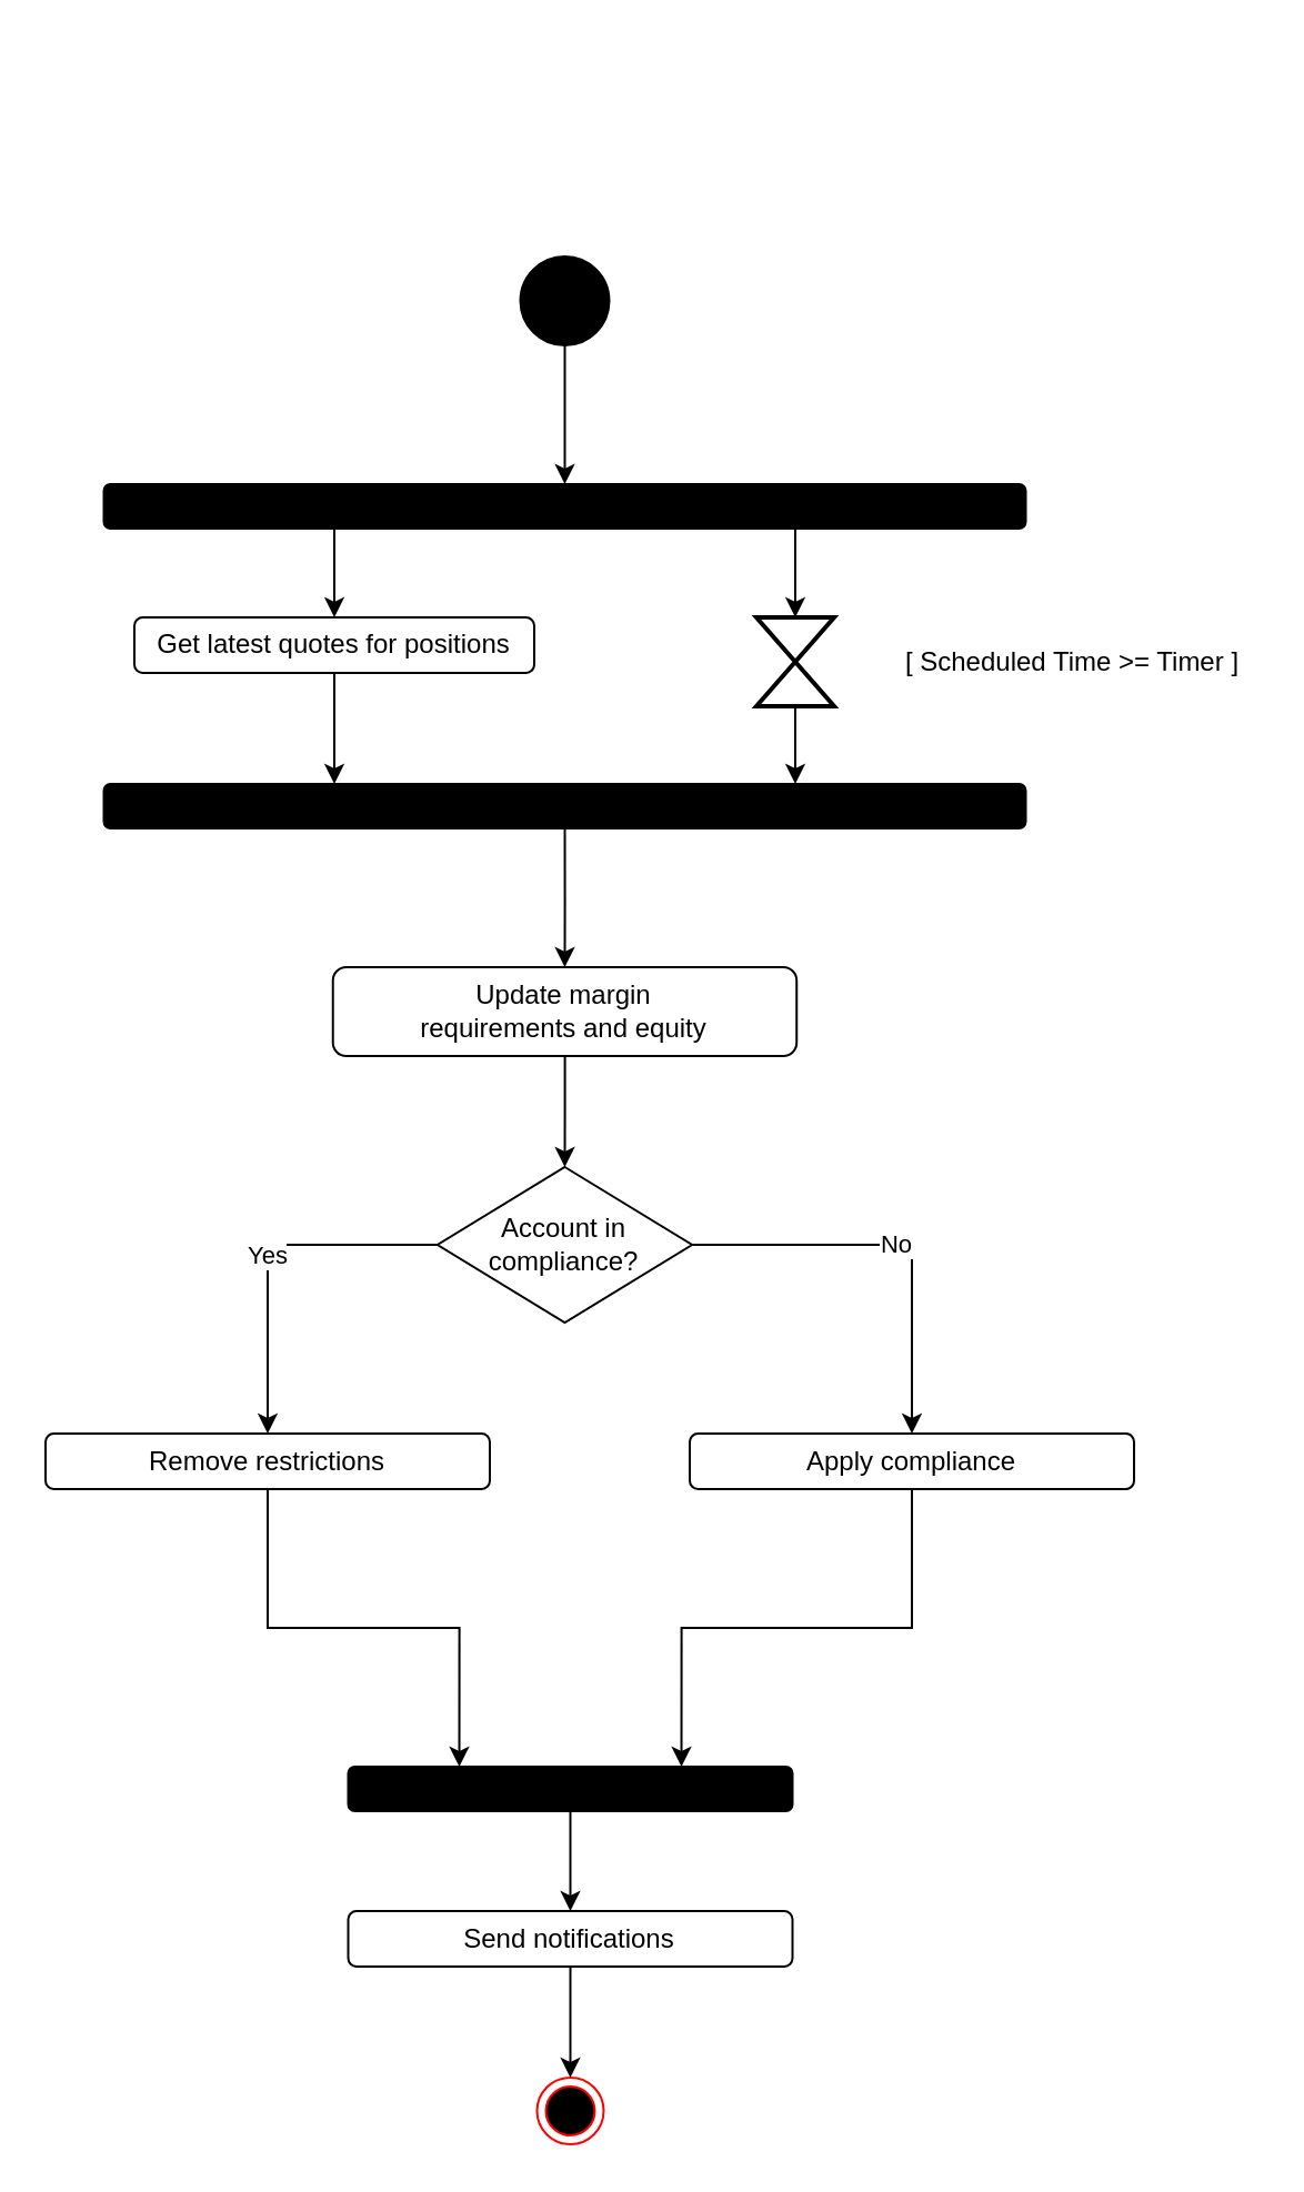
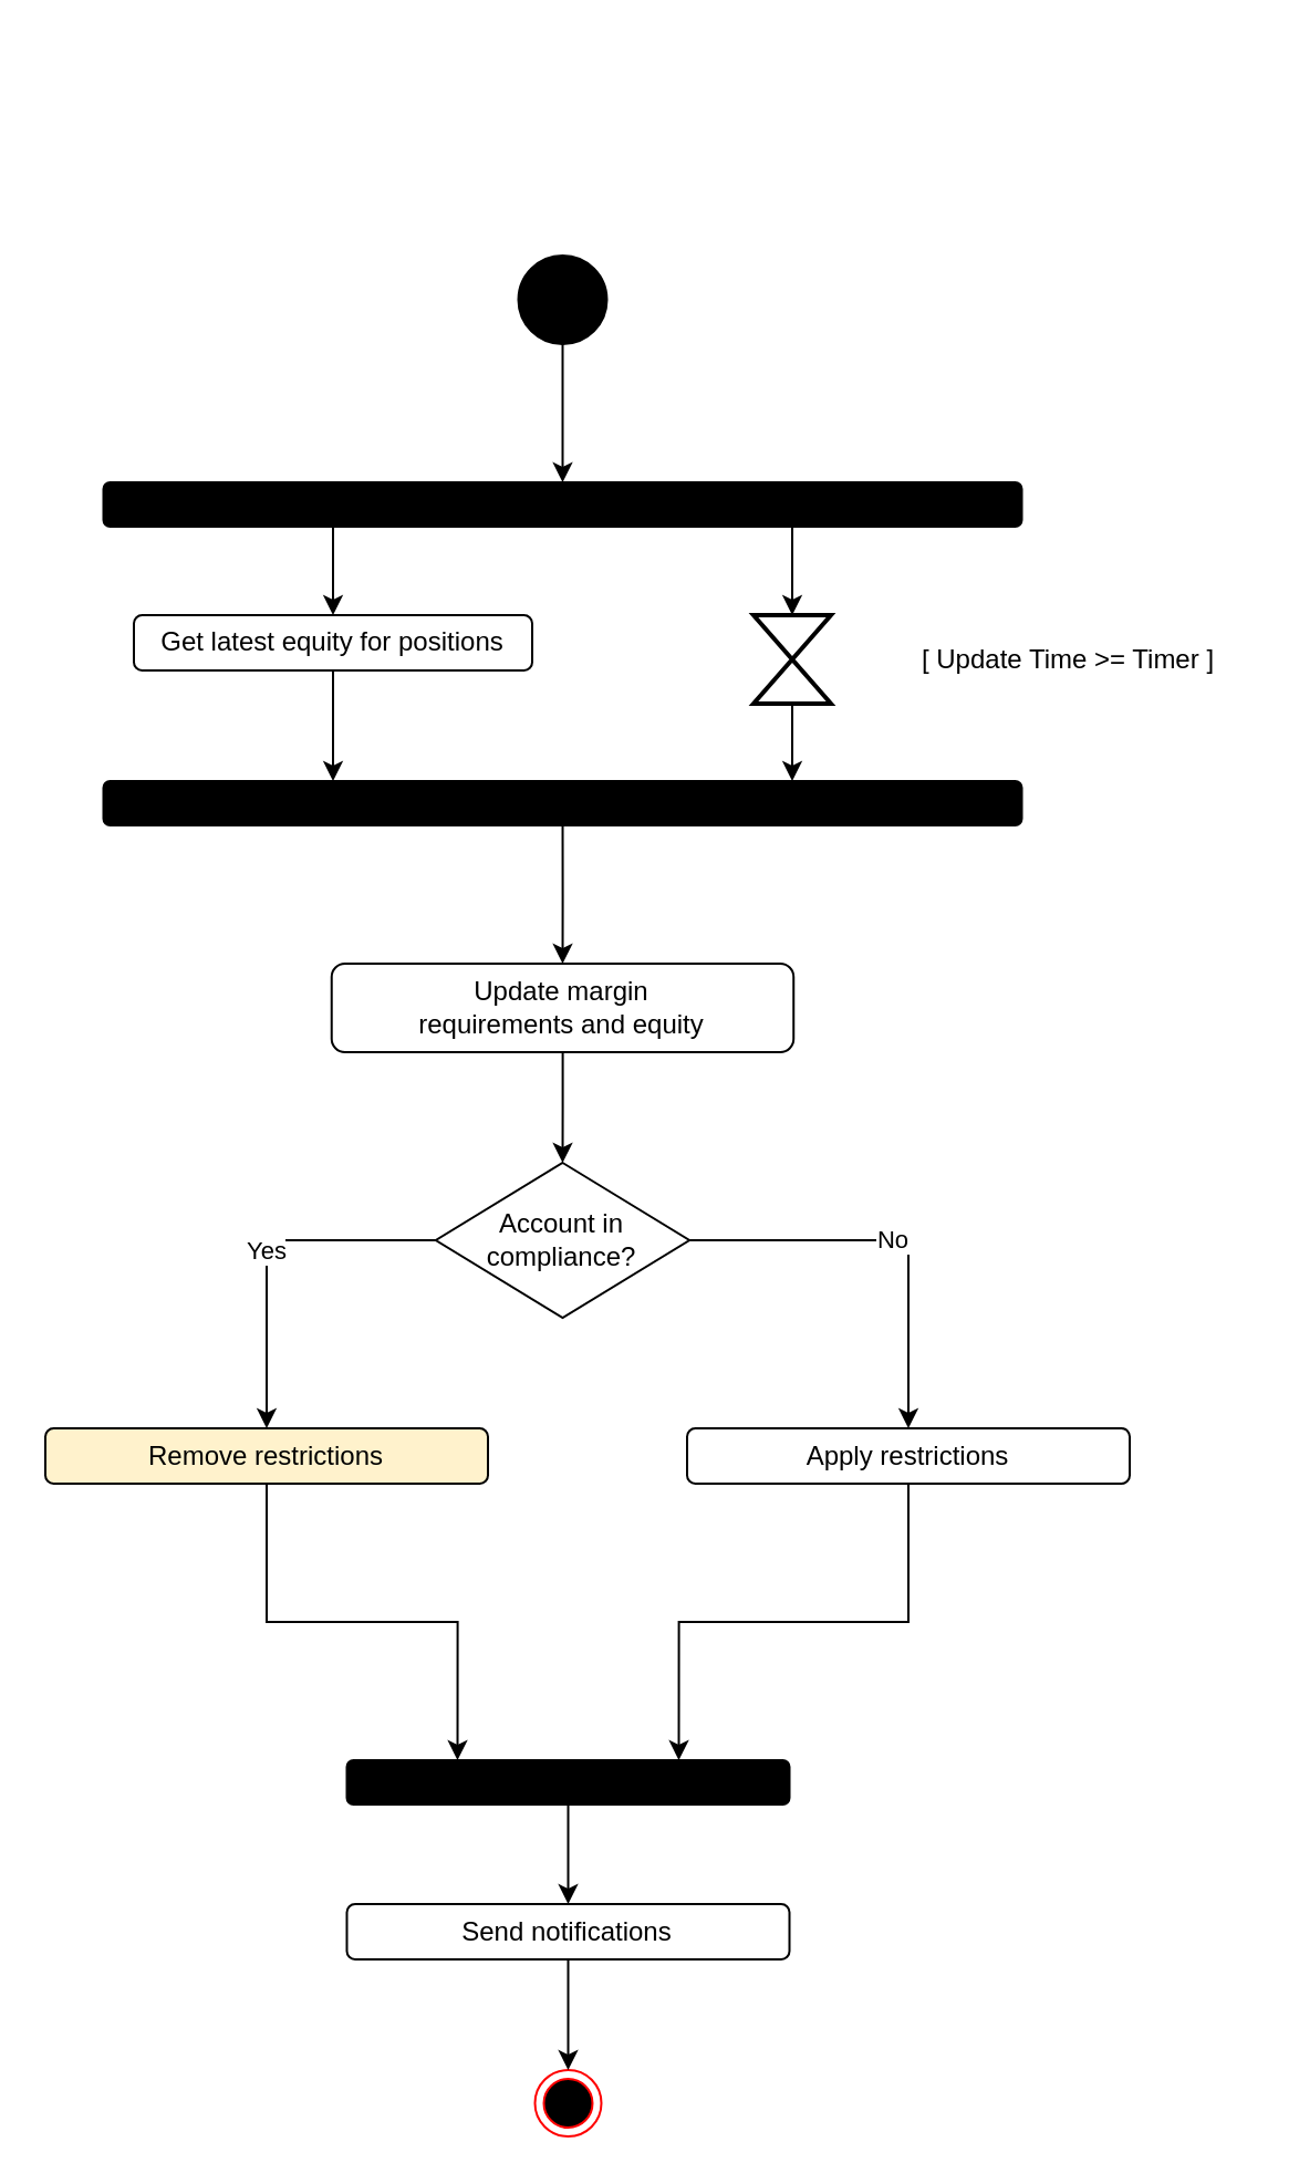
- <mxCell id="11" value="Get latest quotes for positions" style="rounded=1;whiteSpace=wrap;html=1;fillColor=#FFFFFF;" parent="1" vertex="1"><mxGeometry x="60" y="277.5" width="180" height="25" as="geometry" /></mxCell>
+ <mxCell id="11" value="Get latest equity for positions" style="rounded=1;whiteSpace=wrap;html=1;fillColor=#FFFFFF;" parent="1" vertex="1"><mxGeometry x="60" y="277.5" width="180" height="25" as="geometry" /></mxCell>
- <mxCell id="23" value="[ Scheduled Time &amp;gt;= Timer ]" style="text;html=1;strokeColor=none;fillColor=none;align=center;verticalAlign=middle;whiteSpace=wrap;rounded=0;" parent="1" vertex="1"><mxGeometry x="400" y="287.5" width="165" height="20" as="geometry" /></mxCell>
+ <mxCell id="23" value="[ Update Time &amp;gt;= Timer ]" style="text;html=1;strokeColor=none;fillColor=none;align=center;verticalAlign=middle;whiteSpace=wrap;rounded=0;" parent="1" vertex="1"><mxGeometry x="400" y="287.5" width="165" height="20" as="geometry" /></mxCell>
- <mxCell id="16" value="Remove restrictions" style="rounded=1;whiteSpace=wrap;html=1;fillColor=#FFFFFF;" parent="1" vertex="1"><mxGeometry x="20" y="645" width="200" height="25" as="geometry" /></mxCell>
+ <mxCell id="16" value="Remove restrictions" style="rounded=1;whiteSpace=wrap;html=1;fillColor=#fff2cc;" parent="1" vertex="1"><mxGeometry x="20" y="645" width="200" height="25" as="geometry" /></mxCell>
- <mxCell id="8" value="Apply compliance" style="rounded=1;whiteSpace=wrap;html=1;fillColor=#FFFFFF;" parent="1" vertex="1"><mxGeometry x="310" y="645" width="200" height="25" as="geometry" /></mxCell>
+ <mxCell id="8" value="Apply restrictions" style="rounded=1;whiteSpace=wrap;html=1;fillColor=#FFFFFF;" parent="1" vertex="1"><mxGeometry x="310" y="645" width="200" height="25" as="geometry" /></mxCell>
